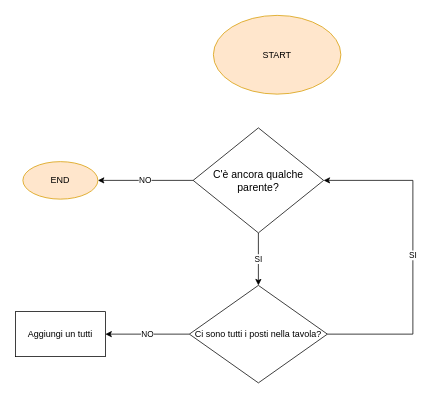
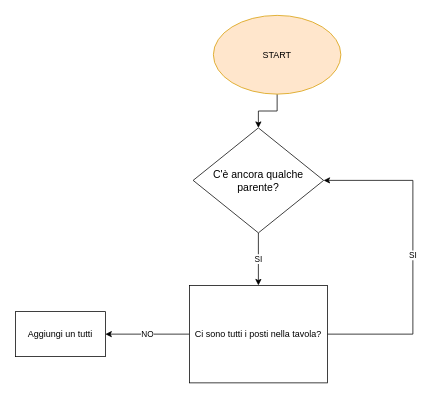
+ <mxCell id="2" value="" style="edgeStyle=orthogonalEdgeStyle;rounded=0;orthogonalLoop=1;jettySize=auto;html=1;" edge="1" parent="1" source="3" target="6"><mxGeometry relative="1" as="geometry" /></mxCell>
- <mxCell id="7" value="END" style="ellipse;whiteSpace=wrap;html=1;fillColor=#ffe6cc;strokeColor=#d79b00;" vertex="1" parent="1"><mxGeometry x="30" y="215" width="100" height="50" as="geometry" /></mxCell>
- <mxCell id="4" value="NO" style="edgeStyle=orthogonalEdgeStyle;rounded=0;orthogonalLoop=1;jettySize=auto;html=1;" edge="1" parent="1" source="6" target="7"><mxGeometry relative="1" as="geometry" /></mxCell>
- <mxCell id="10" value="Ci sono tutti i posti nella tavola?" style="rhombus;whiteSpace=wrap;html=1;" vertex="1" parent="1"><mxGeometry x="252" y="380" width="184" height="130" as="geometry" /></mxCell>
+ <mxCell id="10" value="Ci sono tutti i posti nella tavola?" style="whiteSpace=wrap;html=1;rounded=0;" vertex="1" parent="1"><mxGeometry x="252" y="380" width="184" height="130" as="geometry" /></mxCell>
